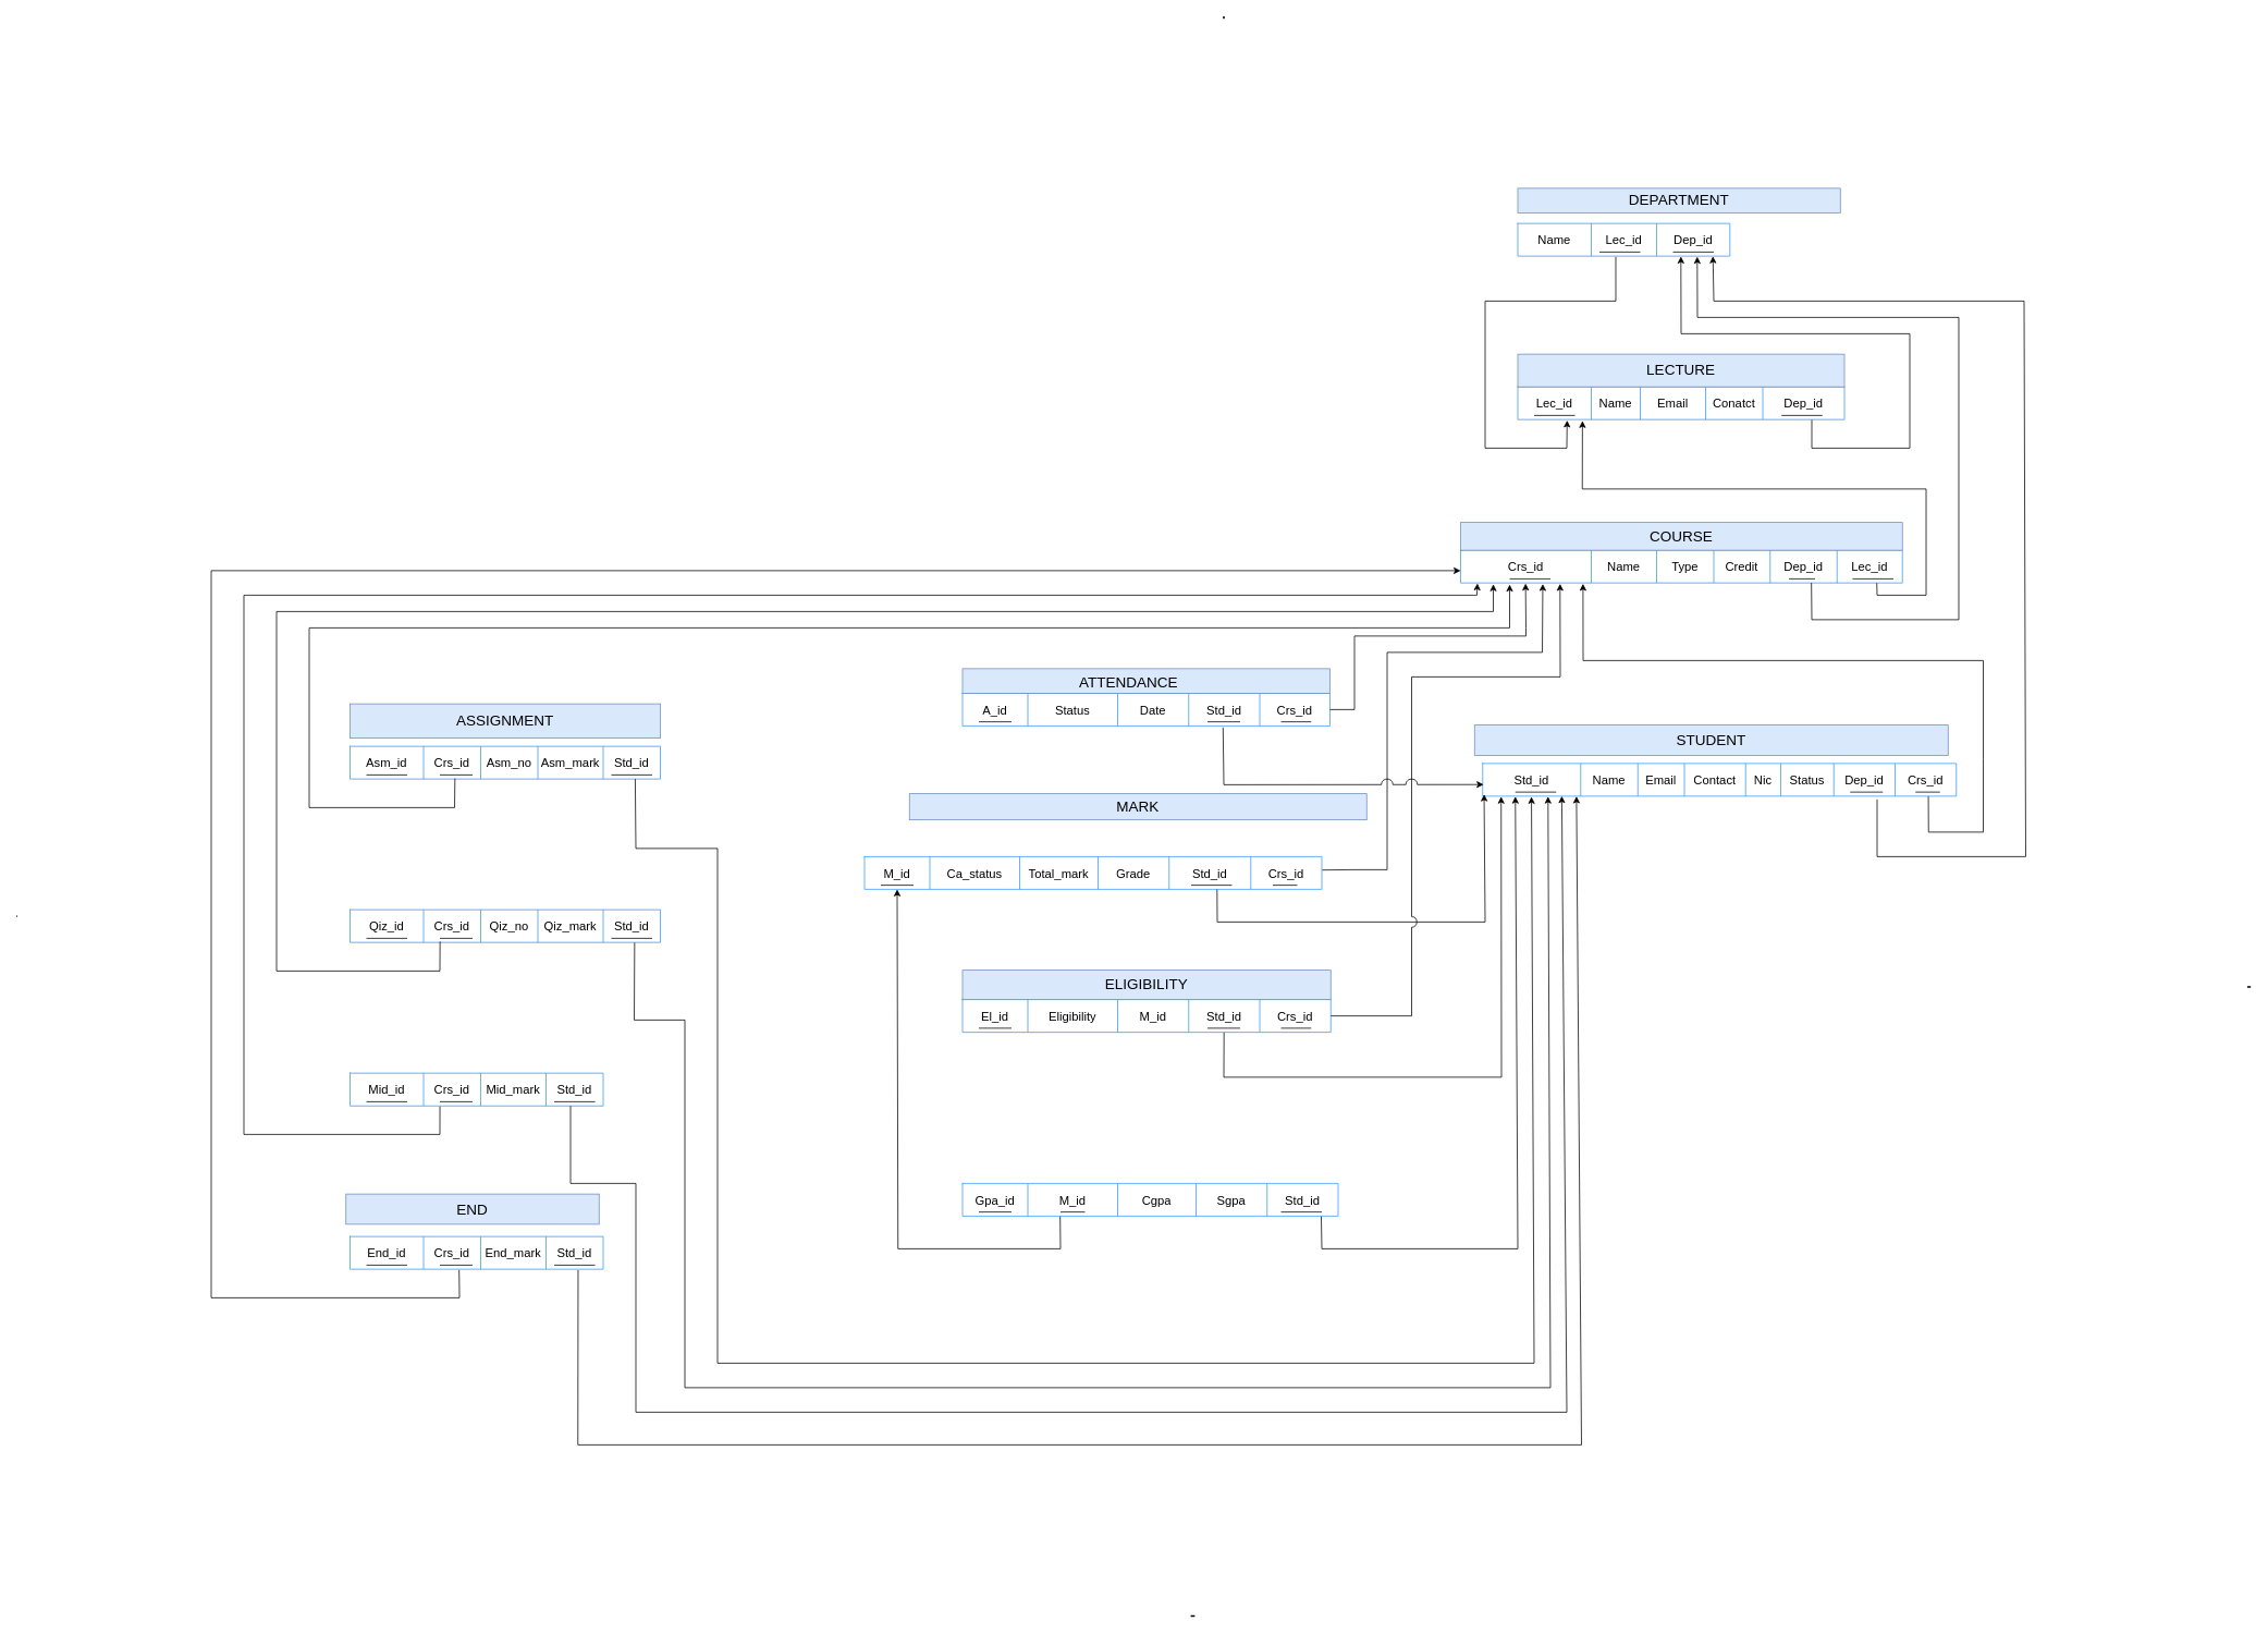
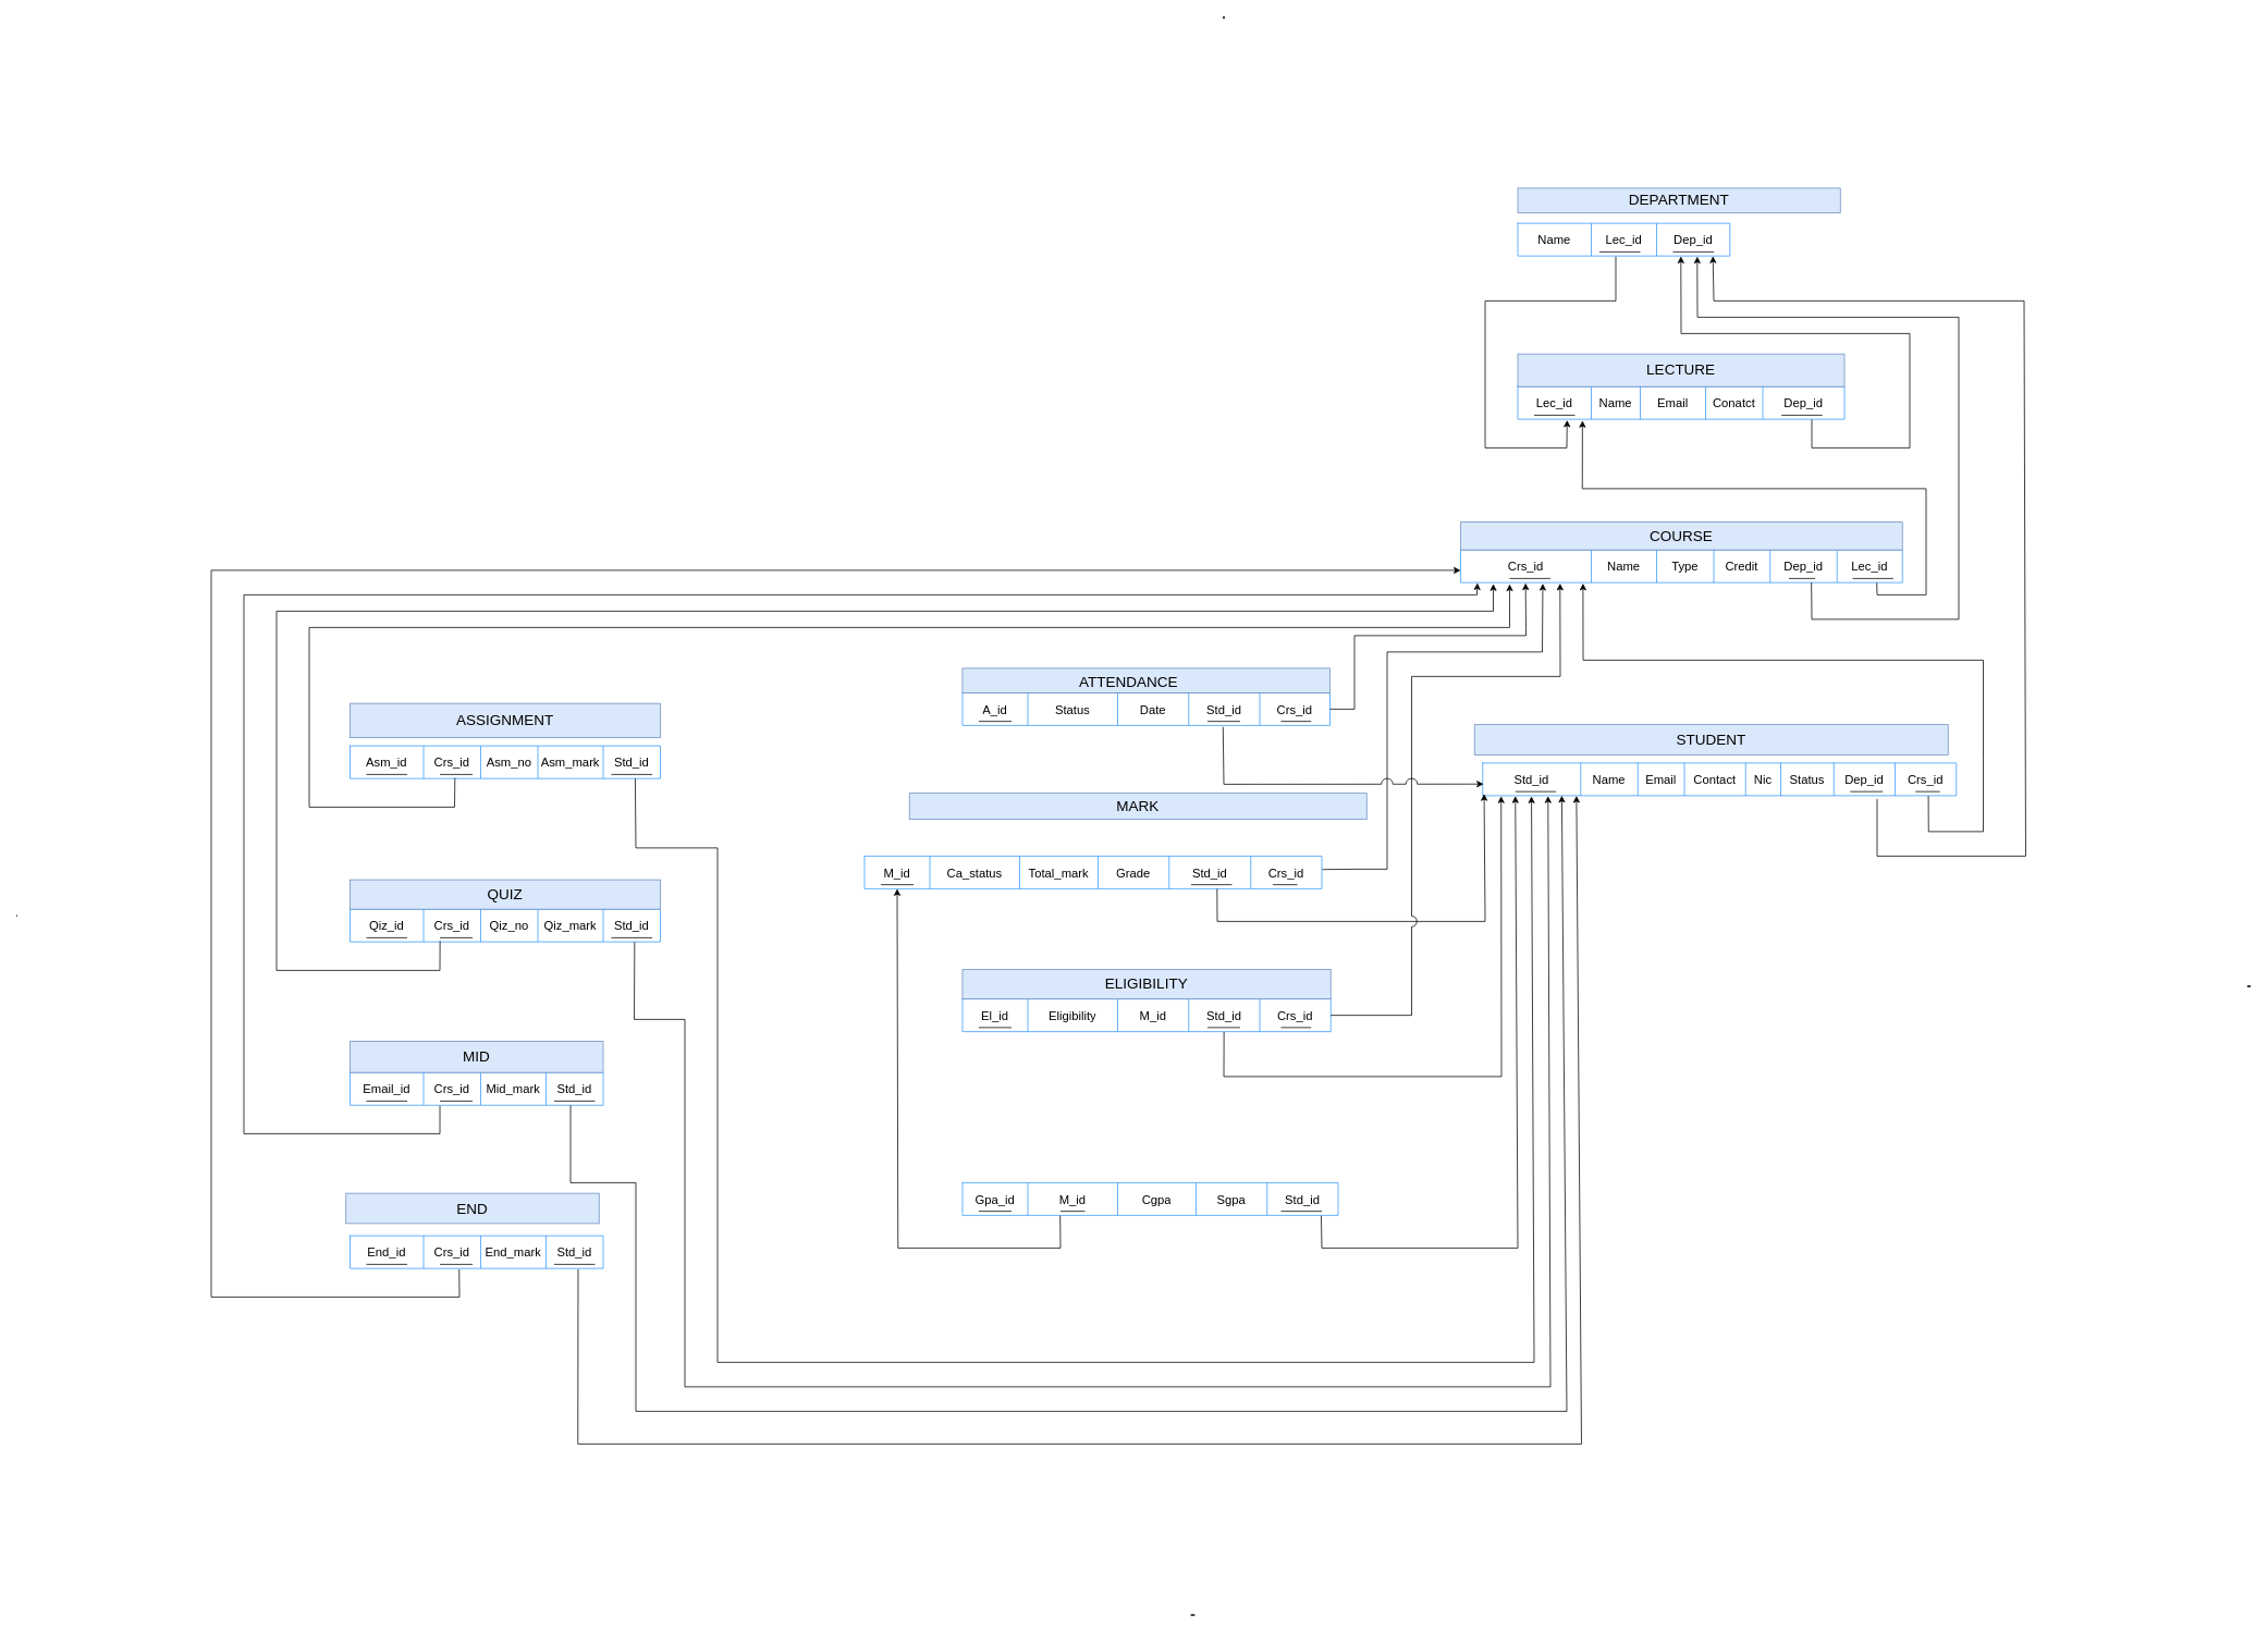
+ <mxCell id="153" value="&lt;font style=&quot;font-size: 18px;&quot;&gt;QUIZ&lt;/font&gt;" style="rounded=0;whiteSpace=wrap;html=1;fillColor=#dae8fc;strokeColor=#6c8ebf;" vertex="1" parent="1"><mxGeometry x="428" y="1077" width="380" height="36" as="geometry" /></mxCell>
+ <mxCell id="152" value="&lt;font style=&quot;font-size: 18px;&quot;&gt;MID&lt;/font&gt;" style="rounded=0;whiteSpace=wrap;html=1;fillColor=#dae8fc;strokeColor=#6c8ebf;" vertex="1" parent="1"><mxGeometry x="428" y="1275" width="310" height="38" as="geometry" /></mxCell>
- <mxCell id="51" value="Mid_id" style="shape=partialRectangle;html=1;whiteSpace=wrap;connectable=0;strokeColor=inherit;overflow=hidden;fillColor=none;top=0;left=0;bottom=0;right=0;pointerEvents=1;fontSize=15;" vertex="1" parent="50"><mxGeometry width="90" height="40" as="geometry"><mxRectangle width="90" height="40" as="alternateBounds" /></mxGeometry></mxCell>
+ <mxCell id="51" value="Email_id" style="shape=partialRectangle;html=1;whiteSpace=wrap;connectable=0;strokeColor=inherit;overflow=hidden;fillColor=none;top=0;left=0;bottom=0;right=0;pointerEvents=1;fontSize=15;" vertex="1" parent="50"><mxGeometry width="90" height="40" as="geometry"><mxRectangle width="90" height="40" as="alternateBounds" /></mxGeometry></mxCell>
